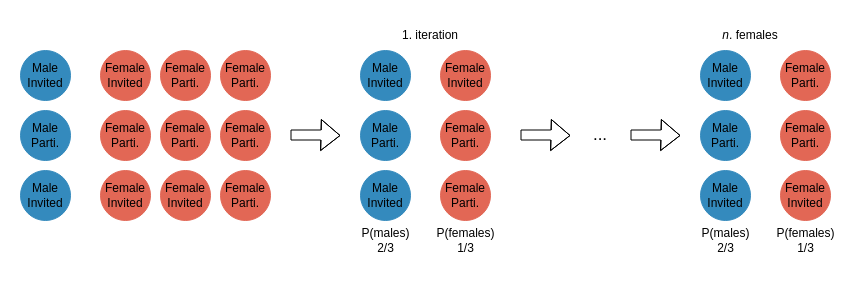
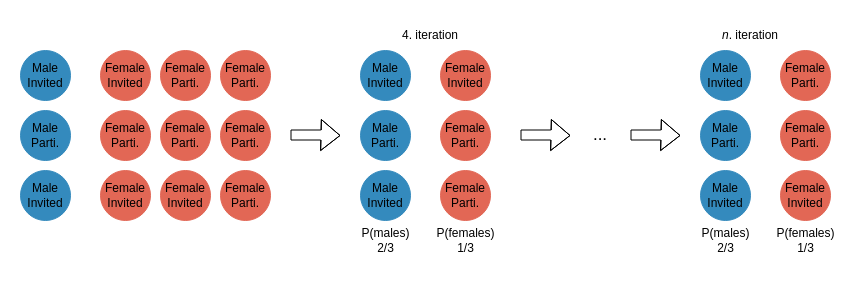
- <mxCell id="27" value="1. iteration" style="text;html=1;strokeColor=none;fillColor=none;align=center;verticalAlign=middle;whiteSpace=wrap;rounded=0;" vertex="1" parent="1"><mxGeometry x="390" width="80" height="30" as="geometry" y="20" /></mxCell>
+ <mxCell id="27" value="4. iteration" style="text;html=1;strokeColor=none;fillColor=none;align=center;verticalAlign=middle;whiteSpace=wrap;rounded=0;" vertex="1" parent="1"><mxGeometry x="390" width="80" height="30" as="geometry" y="20" /></mxCell>
- <mxCell id="28" value="&lt;i&gt;n&lt;/i&gt;. females" style="text;html=1;strokeColor=none;fillColor=none;align=center;verticalAlign=middle;whiteSpace=wrap;rounded=0;" vertex="1" parent="1"><mxGeometry x="710" width="80" height="30" as="geometry" y="20" /></mxCell>
+ <mxCell id="28" value="&lt;i&gt;n&lt;/i&gt;. iteration" style="text;html=1;strokeColor=none;fillColor=none;align=center;verticalAlign=middle;whiteSpace=wrap;rounded=0;" vertex="1" parent="1"><mxGeometry x="710" width="80" height="30" as="geometry" y="20" /></mxCell>
